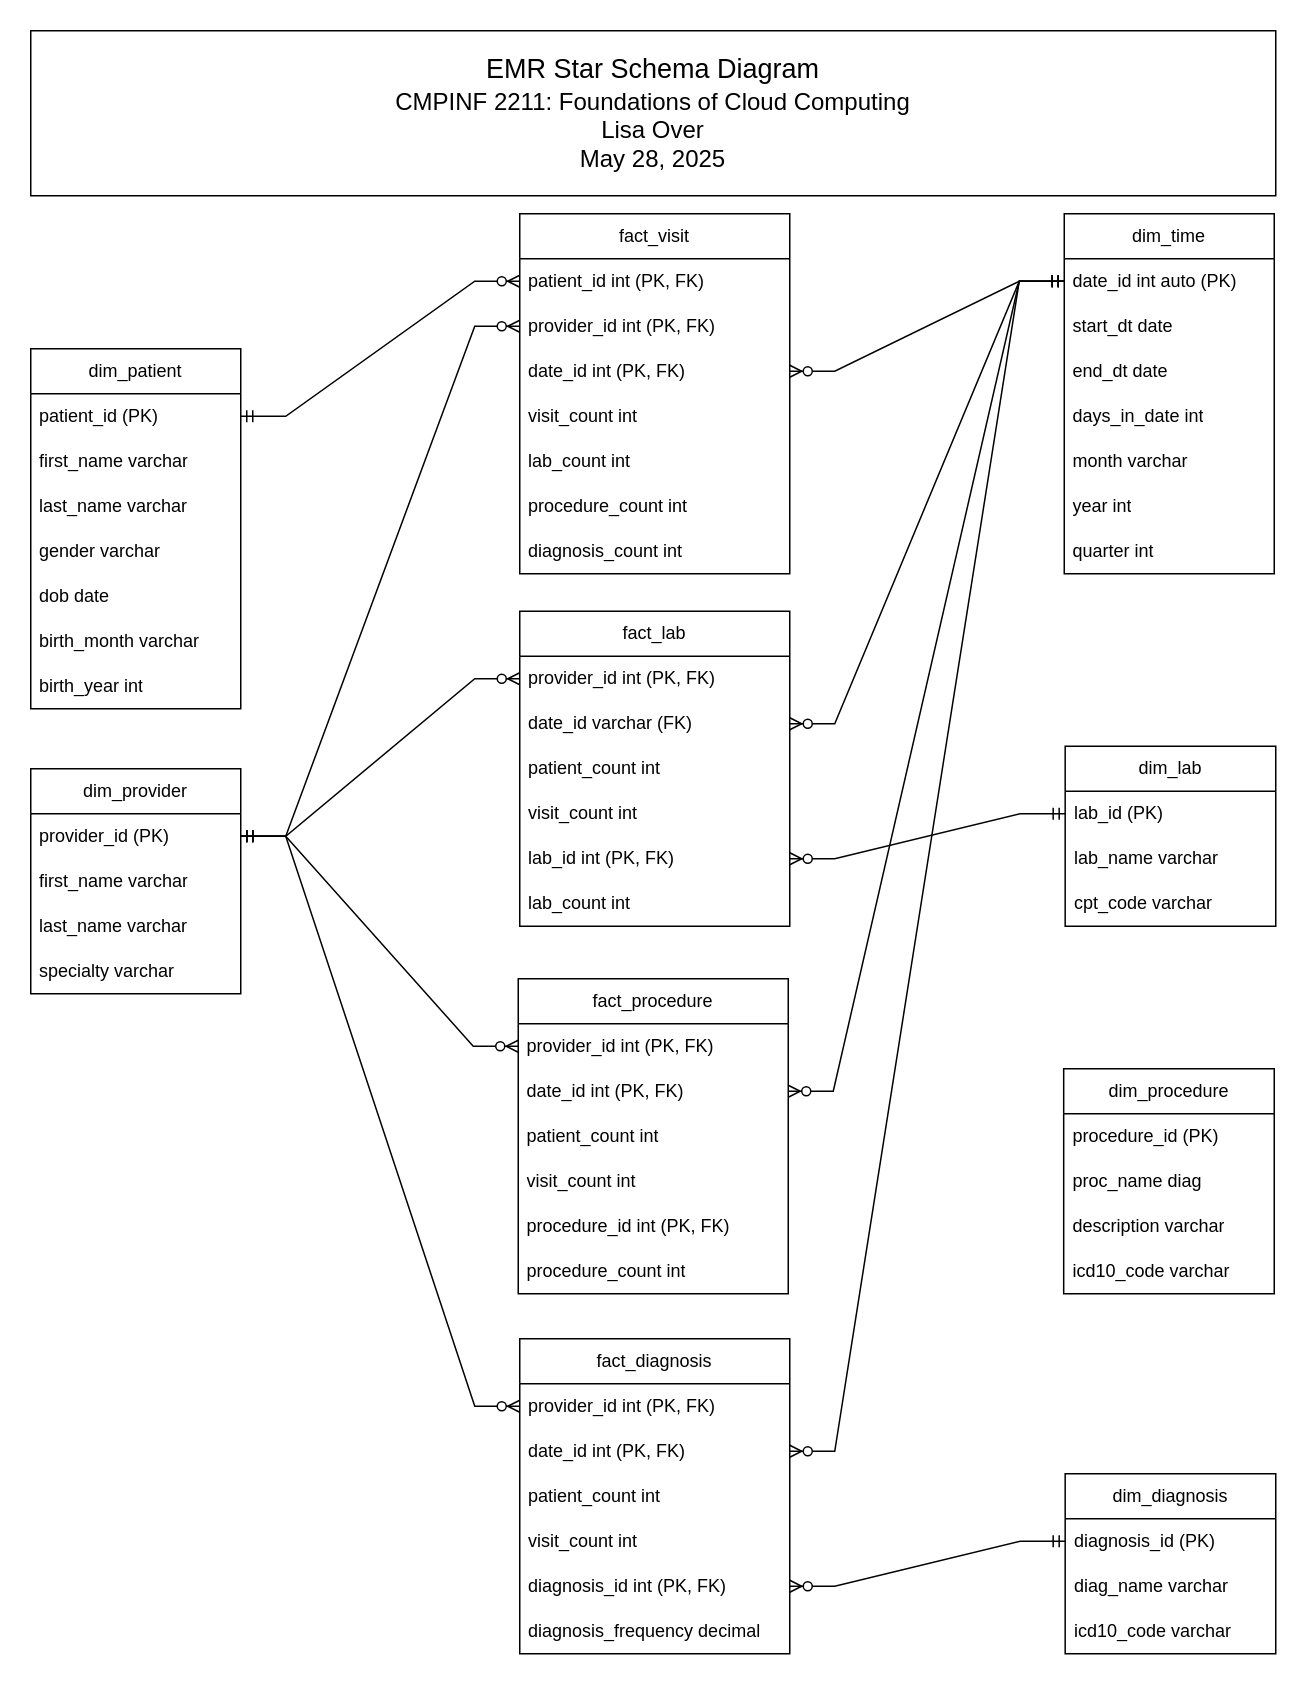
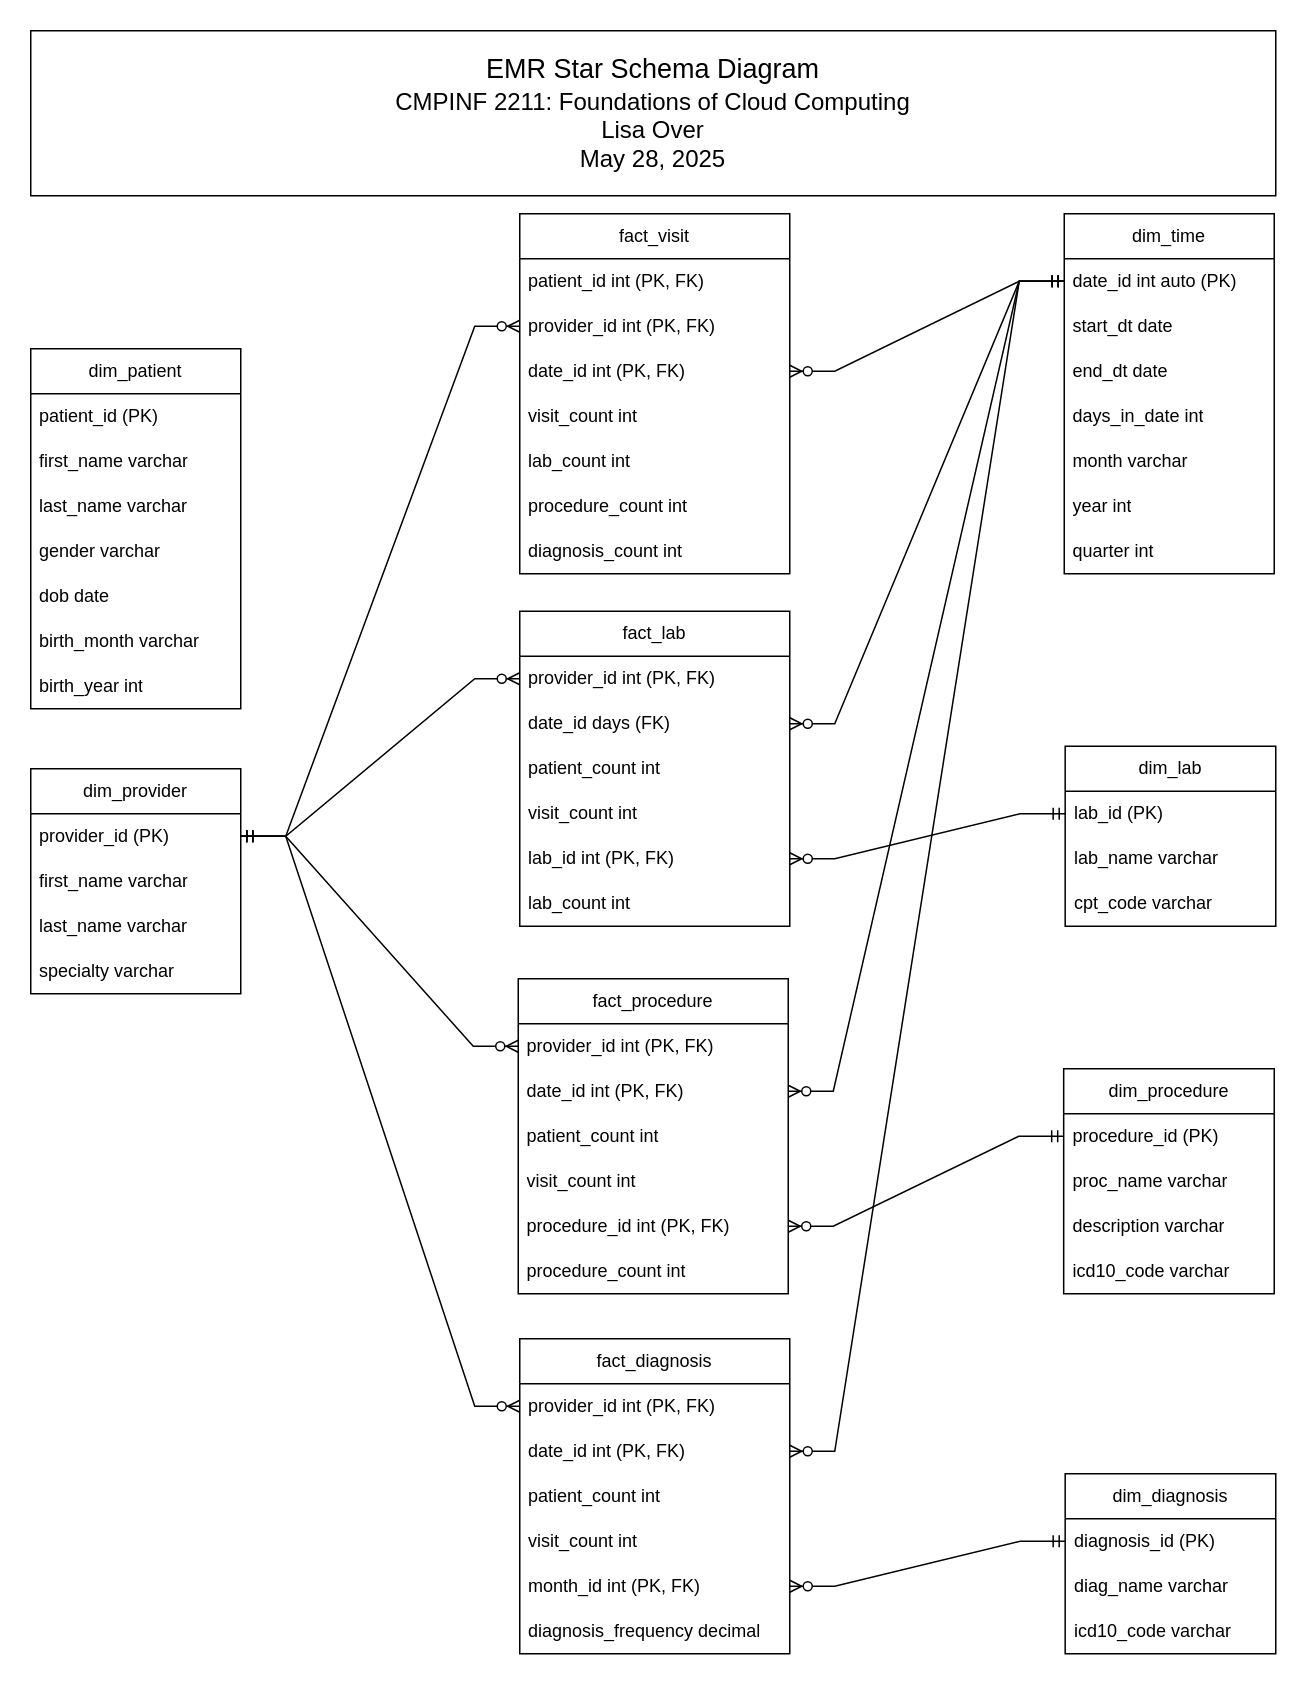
- <mxCell id="52" value="" style="edgeStyle=entityRelationEdgeStyle;fontSize=12;html=1;endArrow=ERzeroToMany;startArrow=ERmandOne;rounded=0;entryX=0;entryY=0.5;entryDx=0;entryDy=0;exitX=1;exitY=0.5;exitDx=0;exitDy=0;" parent="1" source="19" target="3" edge="1"><mxGeometry width="100" height="100" relative="1" as="geometry"><mxPoint x="210" y="392" as="sourcePoint" /><mxPoint x="310" y="292" as="targetPoint" /></mxGeometry></mxCell>
- <mxCell id="38" value="date_id varchar (FK)" style="text;strokeColor=none;fillColor=none;align=left;verticalAlign=middle;spacingLeft=4;spacingRight=4;overflow=hidden;points=[[0,0.5],[1,0.5]];portConstraint=eastwest;rotatable=0;whiteSpace=wrap;html=1;" parent="36" vertex="1"><mxGeometry y="60" width="180" height="30" as="geometry" /></mxCell>
+ <mxCell id="38" value="date_id days (FK)" style="text;strokeColor=none;fillColor=none;align=left;verticalAlign=middle;spacingLeft=4;spacingRight=4;overflow=hidden;points=[[0,0.5],[1,0.5]];portConstraint=eastwest;rotatable=0;whiteSpace=wrap;html=1;" parent="36" vertex="1"><mxGeometry y="60" width="180" height="30" as="geometry" /></mxCell>
+ <mxCell id="76" value="" style="edgeStyle=entityRelationEdgeStyle;fontSize=12;html=1;endArrow=ERzeroToMany;startArrow=ERmandOne;rounded=0;entryX=1;entryY=0.5;entryDx=0;entryDy=0;exitX=0;exitY=0.5;exitDx=0;exitDy=0;" edge="1" parent="1" source="48" target="60"><mxGeometry width="100" height="100" relative="1" as="geometry"><mxPoint x="834" y="542" as="sourcePoint" /><mxPoint x="650" y="572" as="targetPoint" /></mxGeometry></mxCell>
- <mxCell id="49" value="proc_name&amp;nbsp;diag" style="text;strokeColor=none;fillColor=none;align=left;verticalAlign=middle;spacingLeft=4;spacingRight=4;overflow=hidden;points=[[0,0.5],[1,0.5]];portConstraint=eastwest;rotatable=0;whiteSpace=wrap;html=1;" parent="47" vertex="1"><mxGeometry y="60" width="140.38" height="30" as="geometry" /></mxCell>
+ <mxCell id="49" value="proc_name&amp;nbsp;varchar" style="text;strokeColor=none;fillColor=none;align=left;verticalAlign=middle;spacingLeft=4;spacingRight=4;overflow=hidden;points=[[0,0.5],[1,0.5]];portConstraint=eastwest;rotatable=0;whiteSpace=wrap;html=1;" parent="47" vertex="1"><mxGeometry y="60" width="140.38" height="30" as="geometry" /></mxCell>
- <mxCell id="67" value="diagnosis_id int (PK,&amp;nbsp;FK)" style="text;strokeColor=none;fillColor=none;align=left;verticalAlign=middle;spacingLeft=4;spacingRight=4;overflow=hidden;points=[[0,0.5],[1,0.5]];portConstraint=eastwest;rotatable=0;whiteSpace=wrap;html=1;" parent="62" vertex="1"><mxGeometry y="150" width="180" height="30" as="geometry" /></mxCell>
+ <mxCell id="67" value="month_id int (PK,&amp;nbsp;FK)" style="text;strokeColor=none;fillColor=none;align=left;verticalAlign=middle;spacingLeft=4;spacingRight=4;overflow=hidden;points=[[0,0.5],[1,0.5]];portConstraint=eastwest;rotatable=0;whiteSpace=wrap;html=1;" parent="62" vertex="1"><mxGeometry y="150" width="180" height="30" as="geometry" /></mxCell>
